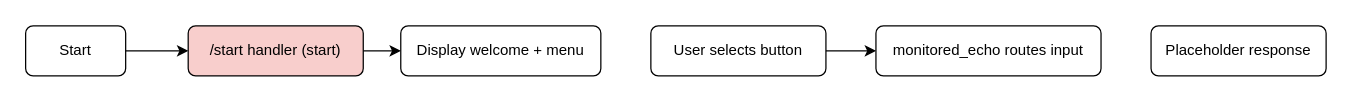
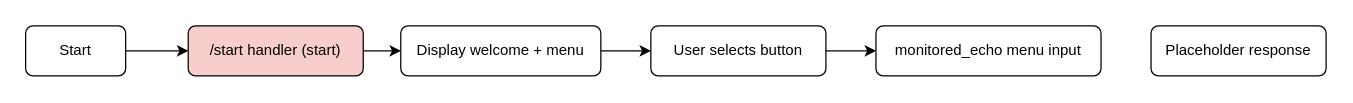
+ <mxCell id="10" style="endArrow=classic" parent="1" source="4" target="5" edge="1"><mxGeometry relative="1" as="geometry" /></mxCell>
- <mxCell id="6" value="monitored_echo routes input" style="rounded=1;whiteSpace=wrap;html=1;" parent="1" vertex="1"><mxGeometry x="700" y="20" width="180" height="40" as="geometry" /></mxCell>
+ <mxCell id="6" value="monitored_echo menu input" style="rounded=1;whiteSpace=wrap;html=1;" parent="1" vertex="1"><mxGeometry x="700" y="20" width="180" height="40" as="geometry" /></mxCell>
